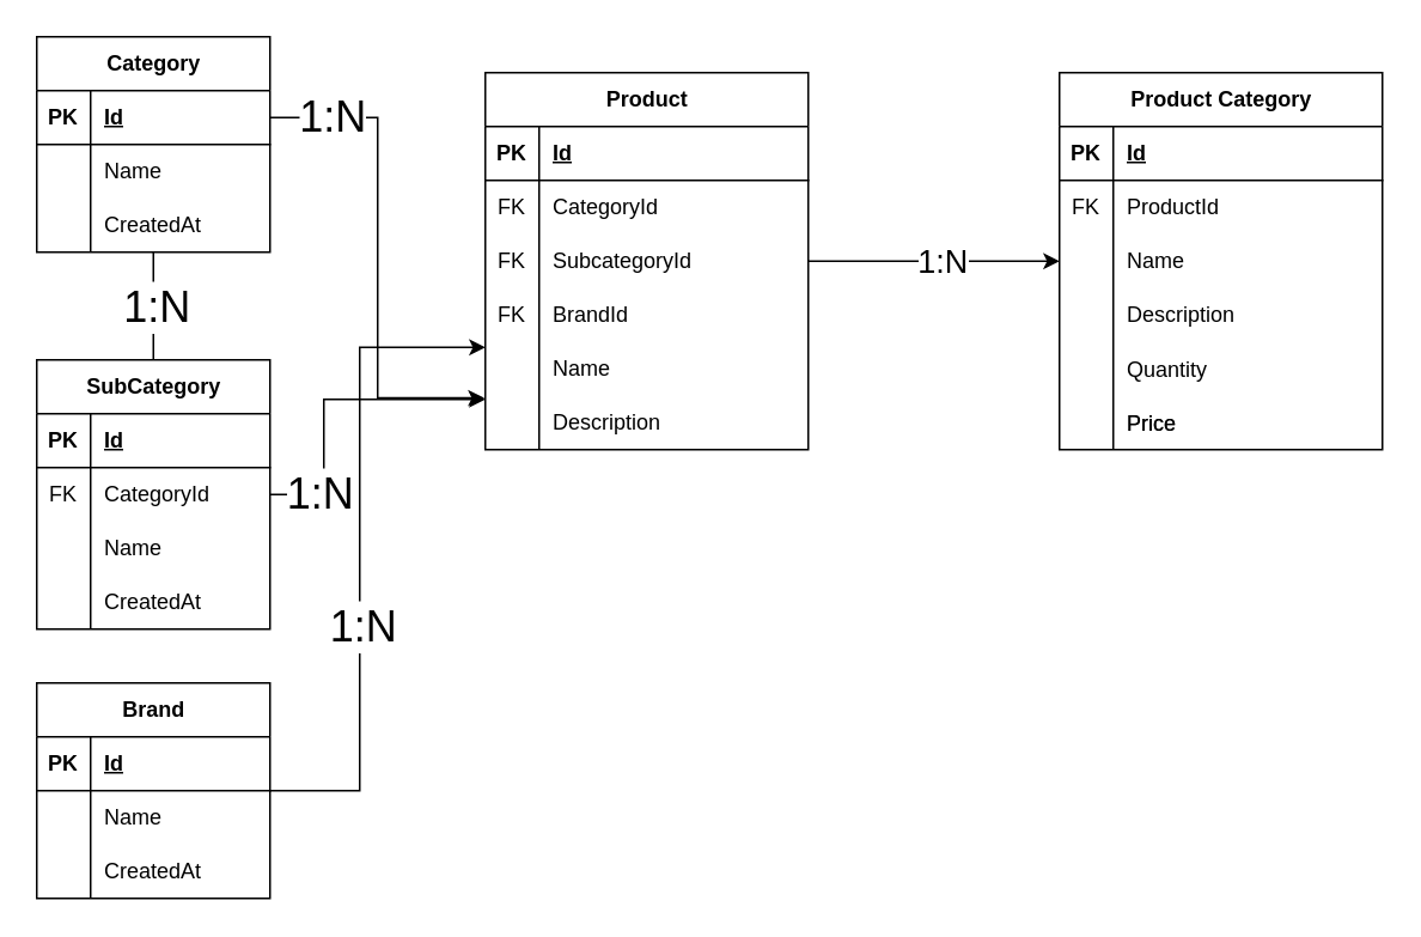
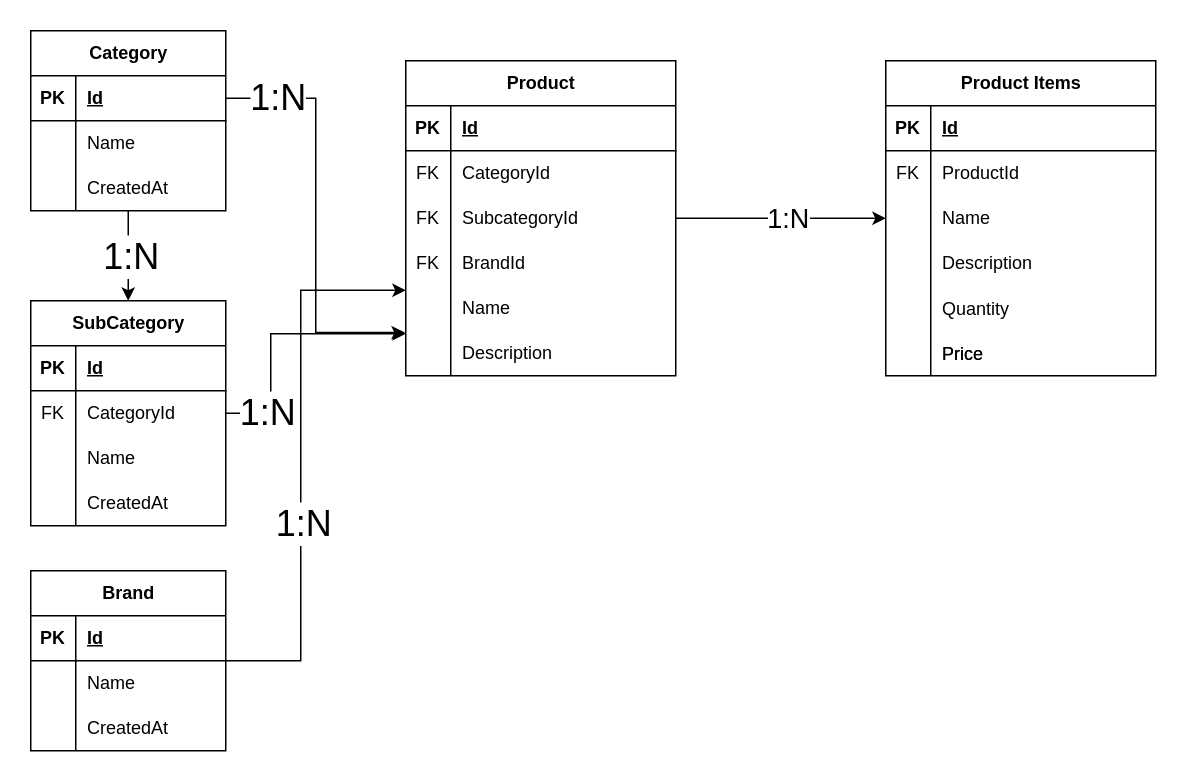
- <mxCell id="35" value="Product Category" style="shape=table;startSize=30;container=1;collapsible=1;childLayout=tableLayout;fixedRows=1;rowLines=0;fontStyle=1;align=center;resizeLast=1;html=1;" parent="1" vertex="1"><mxGeometry x="590" y="40" width="180" height="210" as="geometry" /></mxCell>
+ <mxCell id="35" value="Product Items" style="shape=table;startSize=30;container=1;collapsible=1;childLayout=tableLayout;fixedRows=1;rowLines=0;fontStyle=1;align=center;resizeLast=1;html=1;" parent="1" vertex="1"><mxGeometry x="590" y="40" width="180" height="210" as="geometry" /></mxCell>
- <mxCell id="2" style="edgeStyle=orthogonalEdgeStyle;rounded=0;orthogonalLoop=1;jettySize=auto;html=1;entryX=0.5;entryY=0;entryDx=0;entryDy=0;endArrow=none;" parent="1" source="4" target="56" edge="1"><mxGeometry relative="1" as="geometry" /></mxCell>
+ <mxCell id="2" style="edgeStyle=orthogonalEdgeStyle;rounded=0;orthogonalLoop=1;jettySize=auto;html=1;entryX=0.5;entryY=0;entryDx=0;entryDy=0;" parent="1" source="4" target="56" edge="1"><mxGeometry relative="1" as="geometry" /></mxCell>
